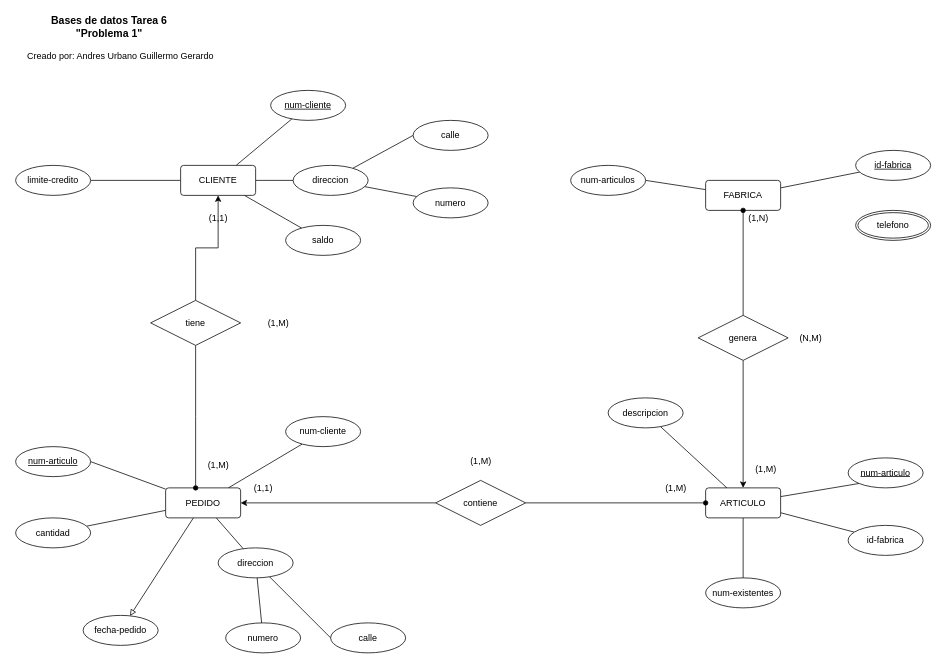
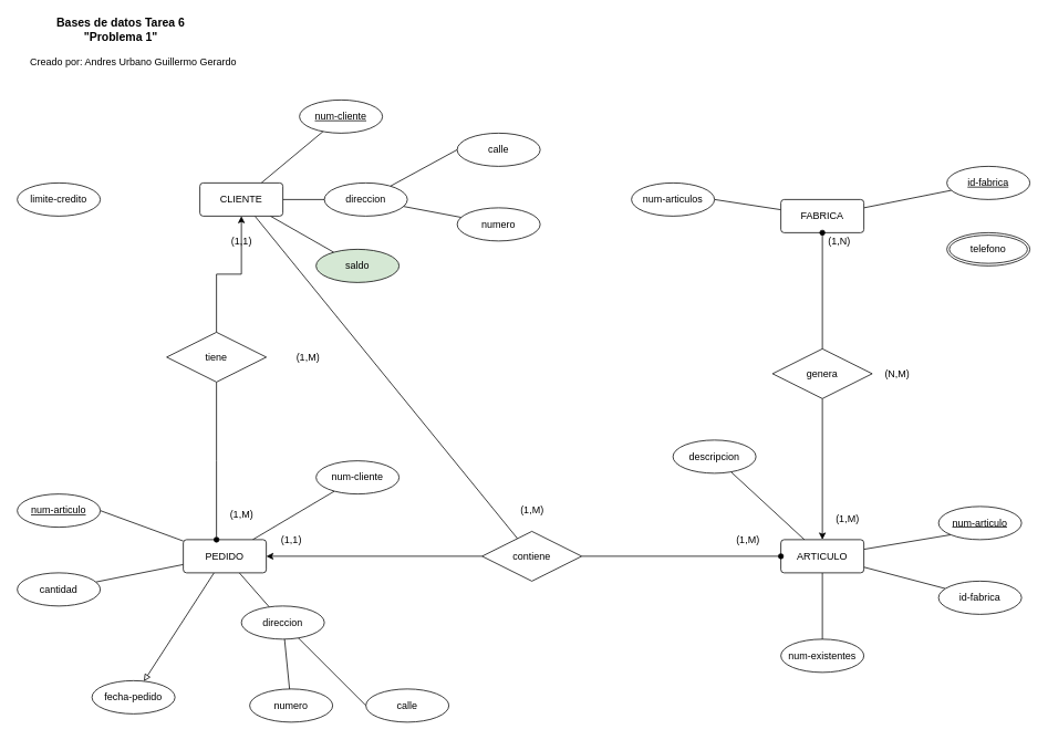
- <mxCell id="5" style="edgeStyle=none;rounded=0;orthogonalLoop=1;jettySize=auto;html=1;endArrow=none;endFill=0;" parent="1" source="6" target="25" edge="1"><mxGeometry relative="1" as="geometry" /></mxCell>
+ <mxCell id="5" style="edgeStyle=none;rounded=0;orthogonalLoop=1;jettySize=auto;html=1;endArrow=none;endFill=0;" parent="1" source="6" target="55" edge="1"><mxGeometry relative="1" as="geometry" /></mxCell>
- <mxCell id="24" value="saldo" style="ellipse;whiteSpace=wrap;html=1;align=center;" parent="1" vertex="1"><mxGeometry x="380" y="300" width="100" height="40" as="geometry" /></mxCell>
+ <mxCell id="24" value="saldo" style="ellipse;whiteSpace=wrap;html=1;align=center;fillColor=#d5e8d4;" parent="1" vertex="1"><mxGeometry x="380" y="300" width="100" height="40" as="geometry" /></mxCell>
